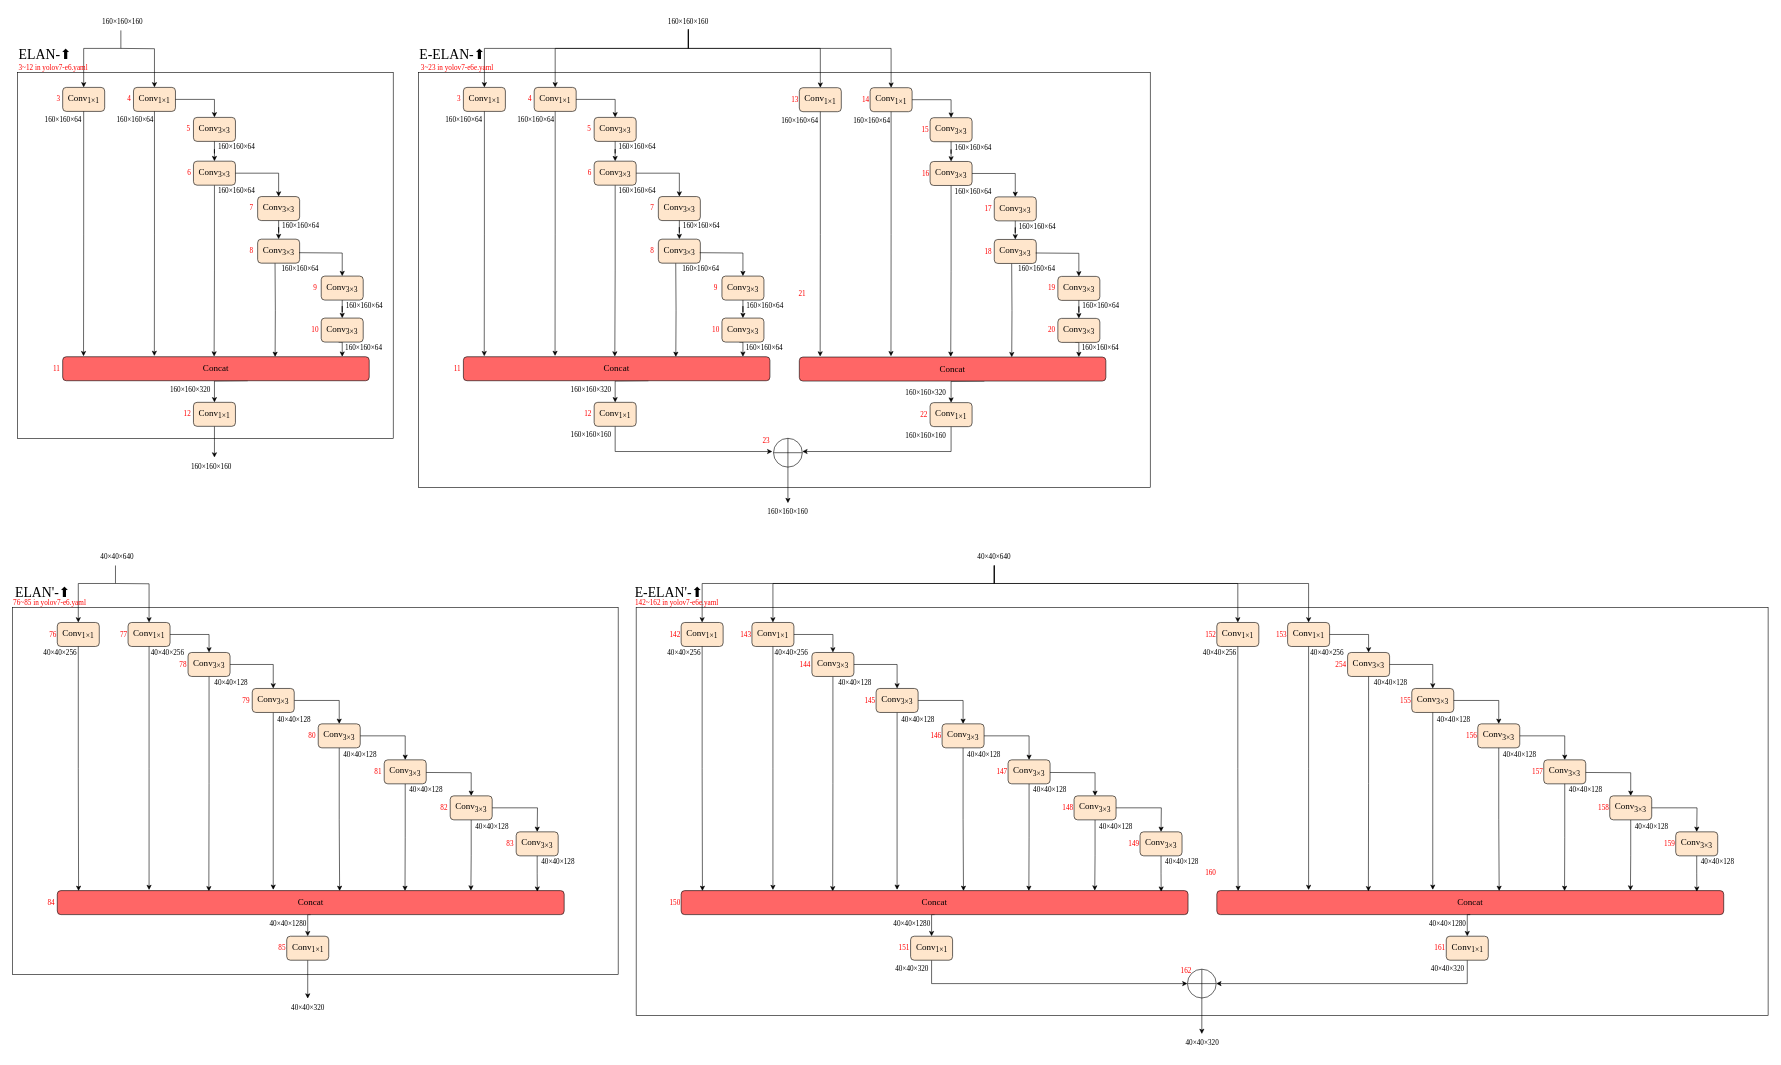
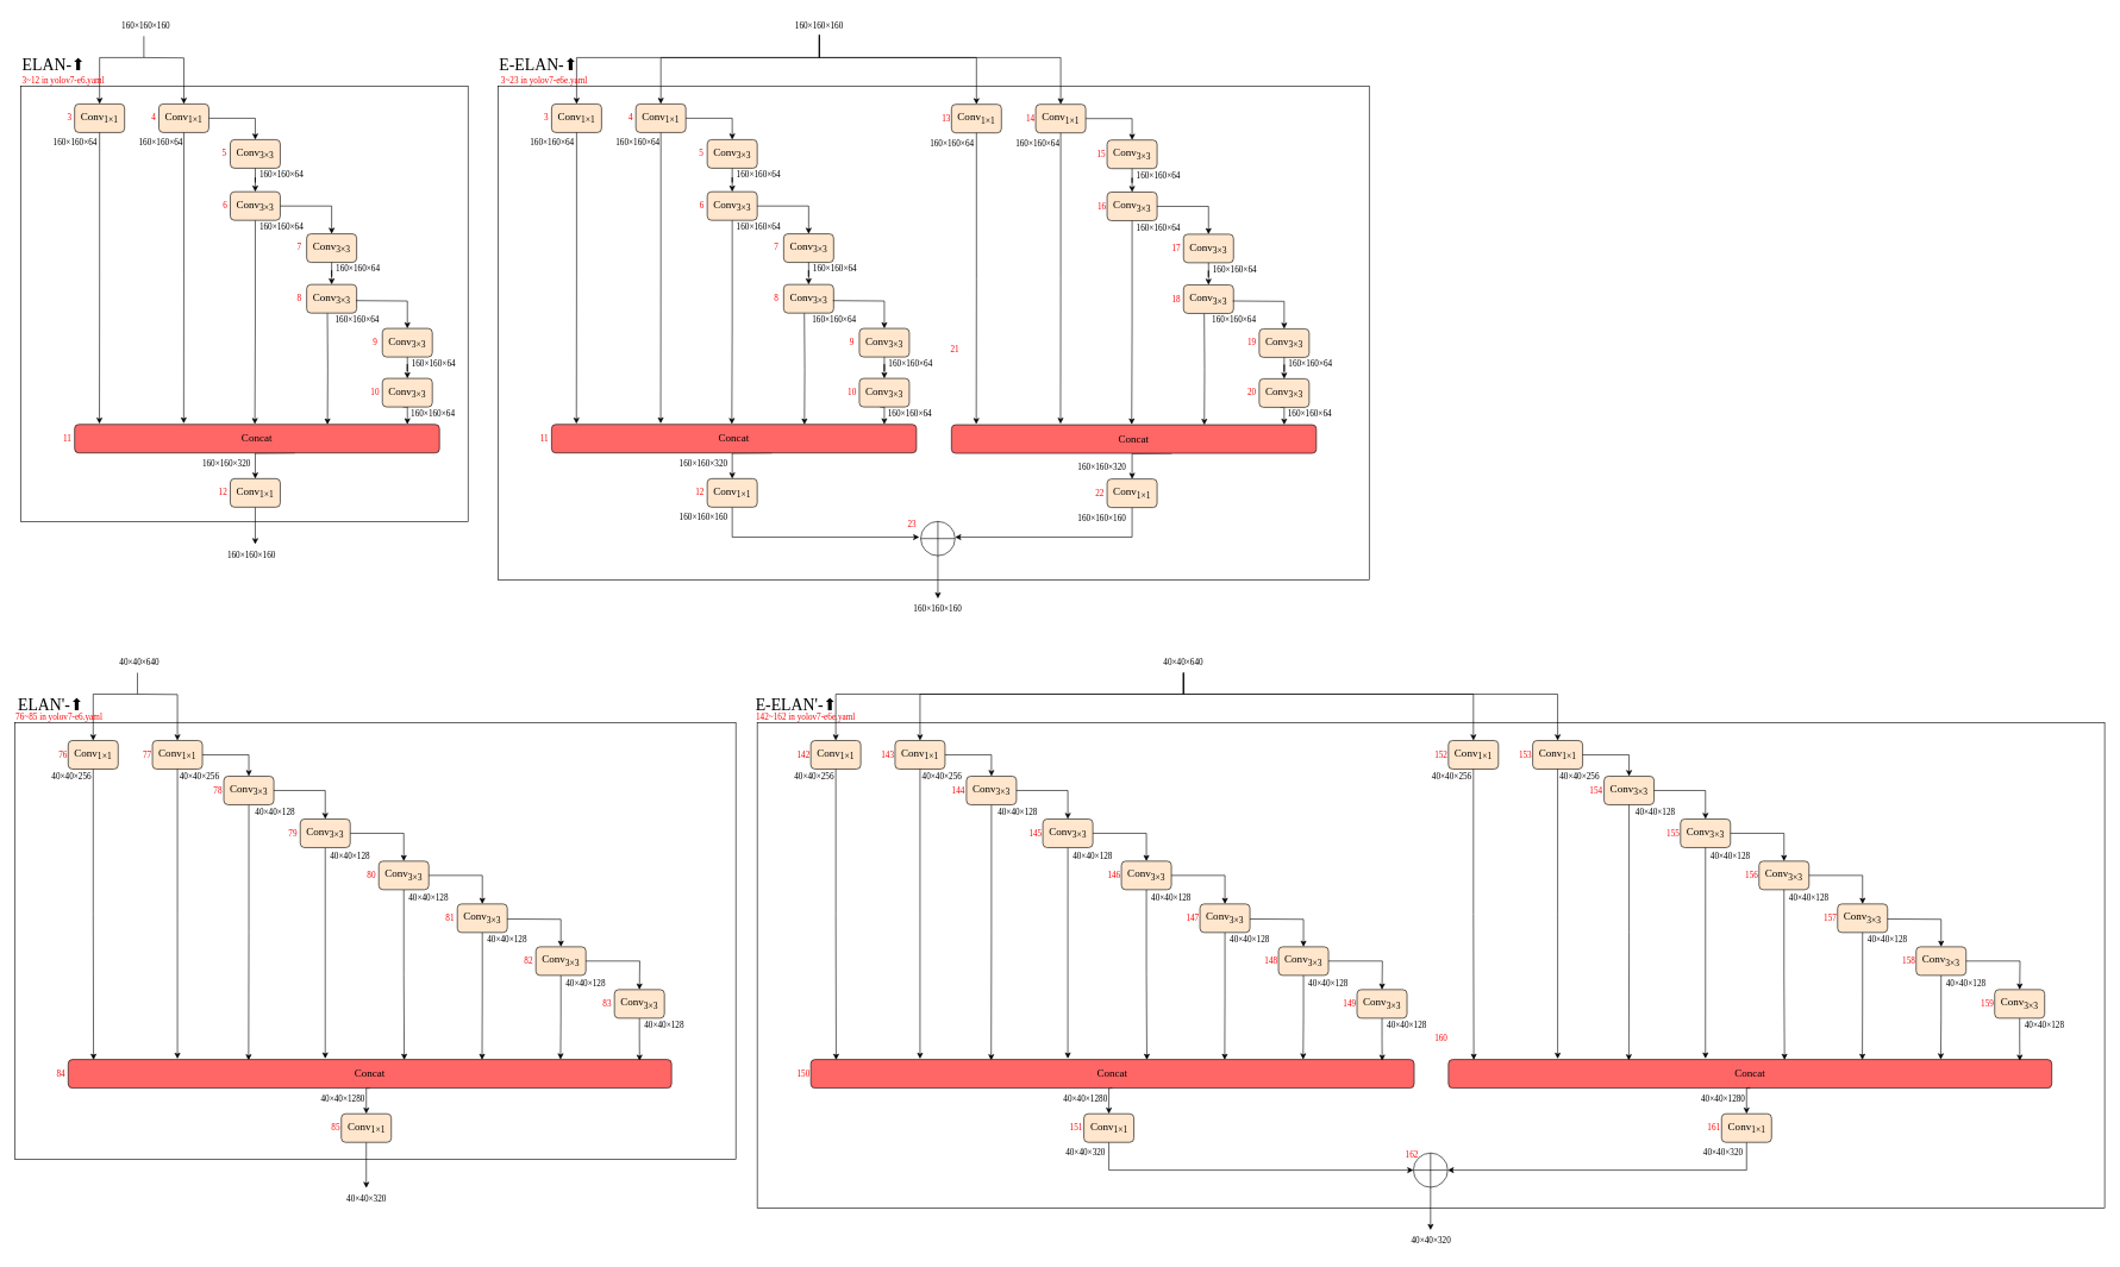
- <mxCell id="265" value="&lt;font color=&quot;#ff0000&quot;&gt;254&lt;/font&gt;" style="text;html=1;strokeColor=none;fillColor=none;align=center;verticalAlign=middle;whiteSpace=wrap;rounded=0;fontFamily=Times New Roman;" parent="1" vertex="1"><mxGeometry x="2225" y="1092" width="20" height="30" as="geometry" /></mxCell>
+ <mxCell id="265" value="&lt;font color=&quot;#ff0000&quot;&gt;154&lt;/font&gt;" style="text;html=1;strokeColor=none;fillColor=none;align=center;verticalAlign=middle;whiteSpace=wrap;rounded=0;fontFamily=Times New Roman;" parent="1" vertex="1"><mxGeometry x="2225" y="1092" width="20" height="30" as="geometry" /></mxCell>
